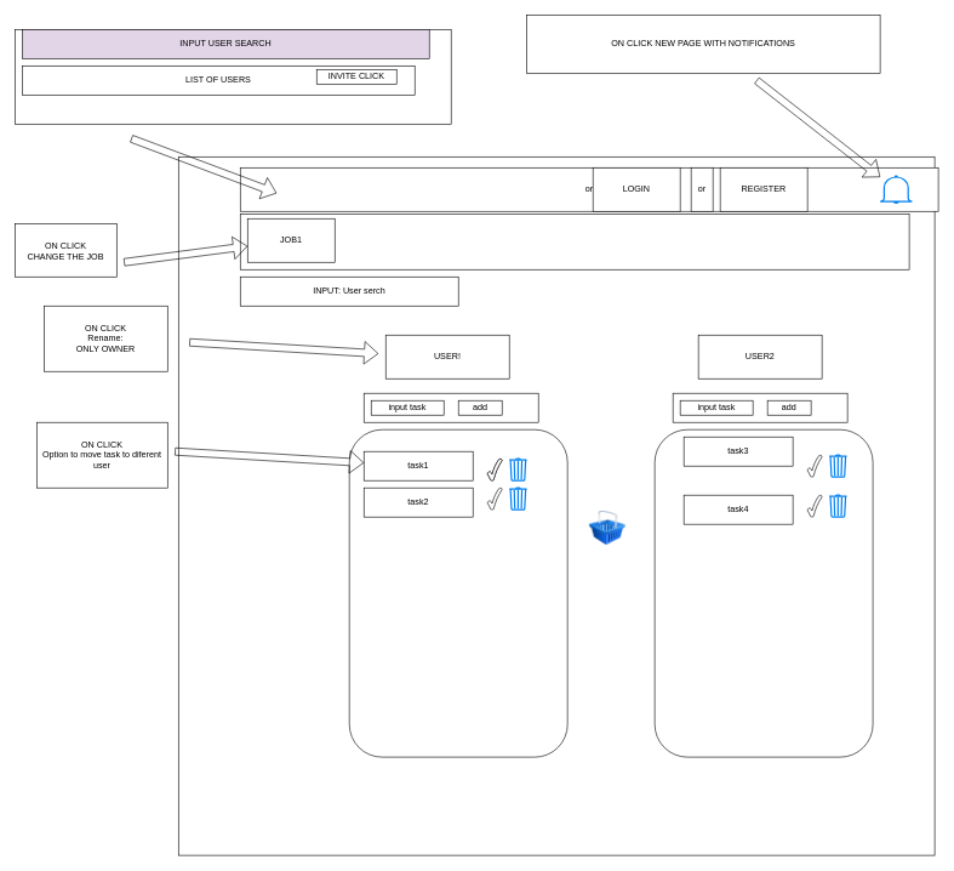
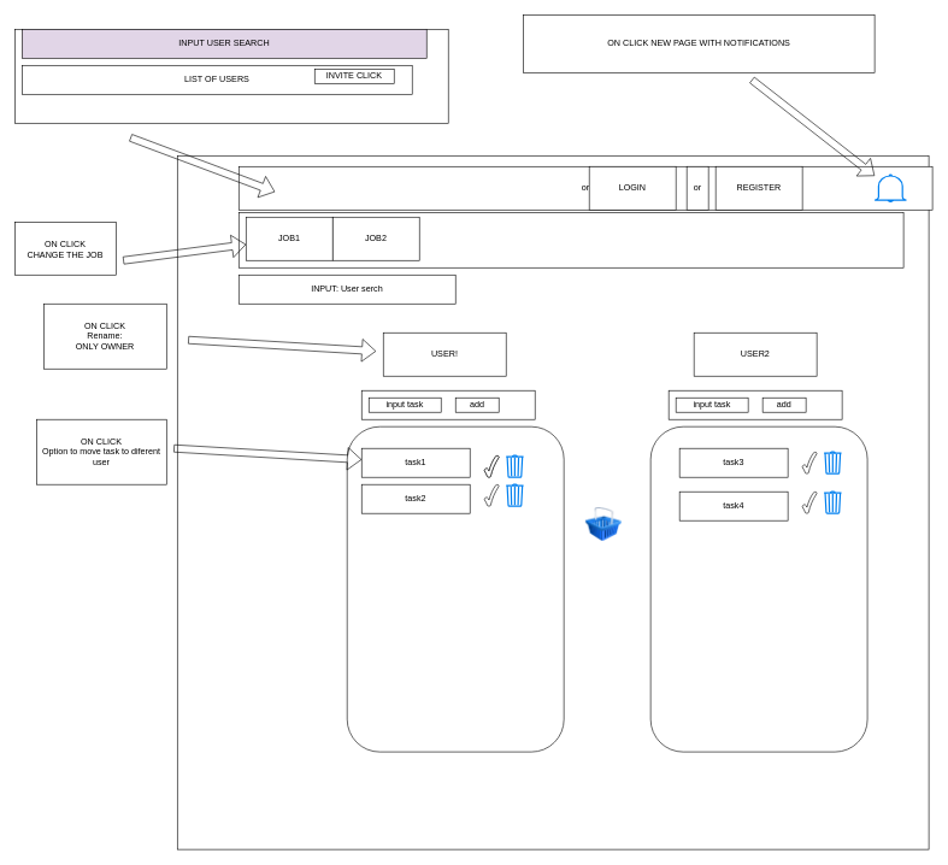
+ <mxCell id="33" value="JOB2" style="rounded=0;whiteSpace=wrap;html=1;" parent="1" vertex="1"><mxGeometry x="460" y="300" width="120" height="60" as="geometry" /></mxCell>
- <mxCell id="9" value="task3" style="rounded=0;whiteSpace=wrap;html=1;" parent="1" vertex="1"><mxGeometry x="940" y="600" width="150" height="40" as="geometry" /></mxCell>
+ <mxCell id="9" value="task3" style="rounded=0;whiteSpace=wrap;html=1;" parent="1" vertex="1"><mxGeometry x="940" y="620" width="150" height="40" as="geometry" /></mxCell>
